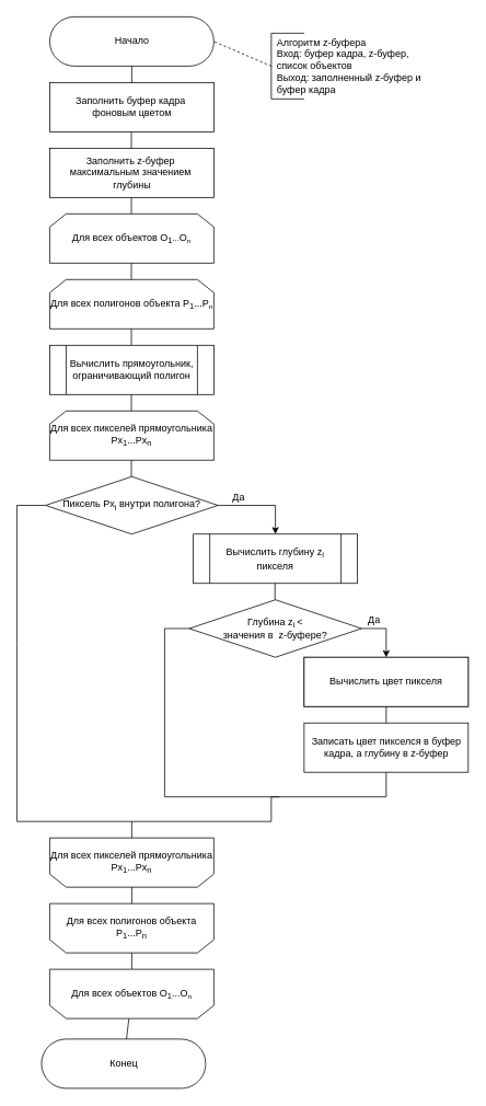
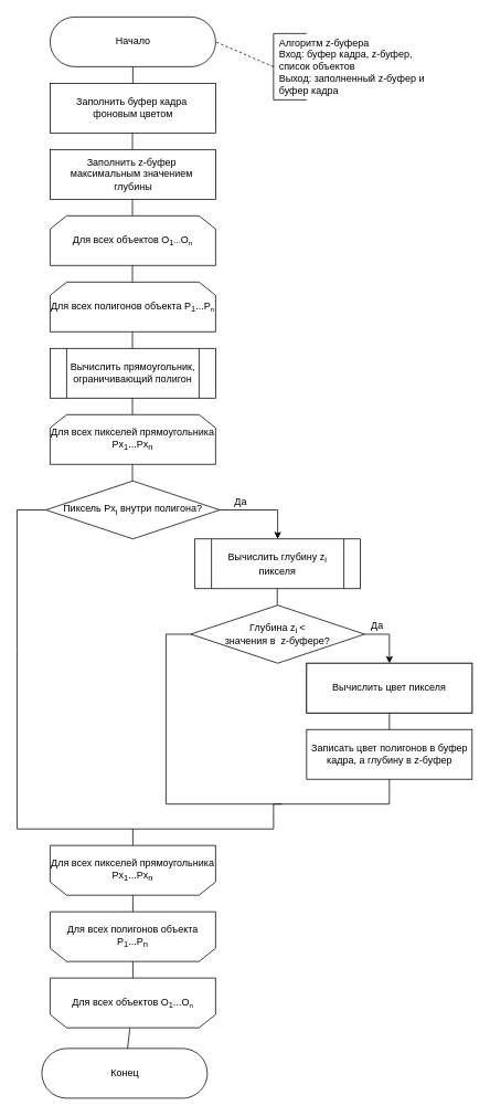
- <mxCell id="11" value="Записать цвет пикселся в буфер &lt;br&gt;кадра, а глубину в z-буфер" style="html=1;dashed=0;whitespace=wrap;" parent="1" vertex="1"><mxGeometry x="370" y="880" width="200" height="60" as="geometry" /></mxCell>
+ <mxCell id="11" value="Записать цвет полигонов в буфер &lt;br&gt;кадра, а глубину в z-буфер" style="html=1;dashed=0;whitespace=wrap;" parent="1" vertex="1"><mxGeometry x="370" y="880" width="200" height="60" as="geometry" /></mxCell>
